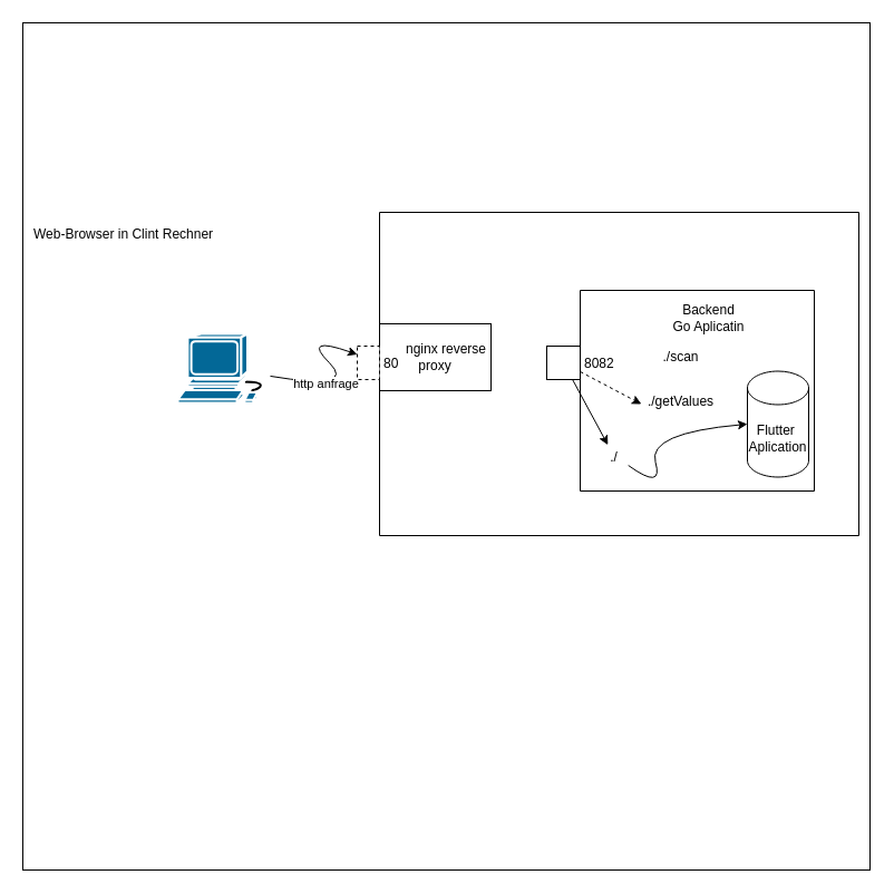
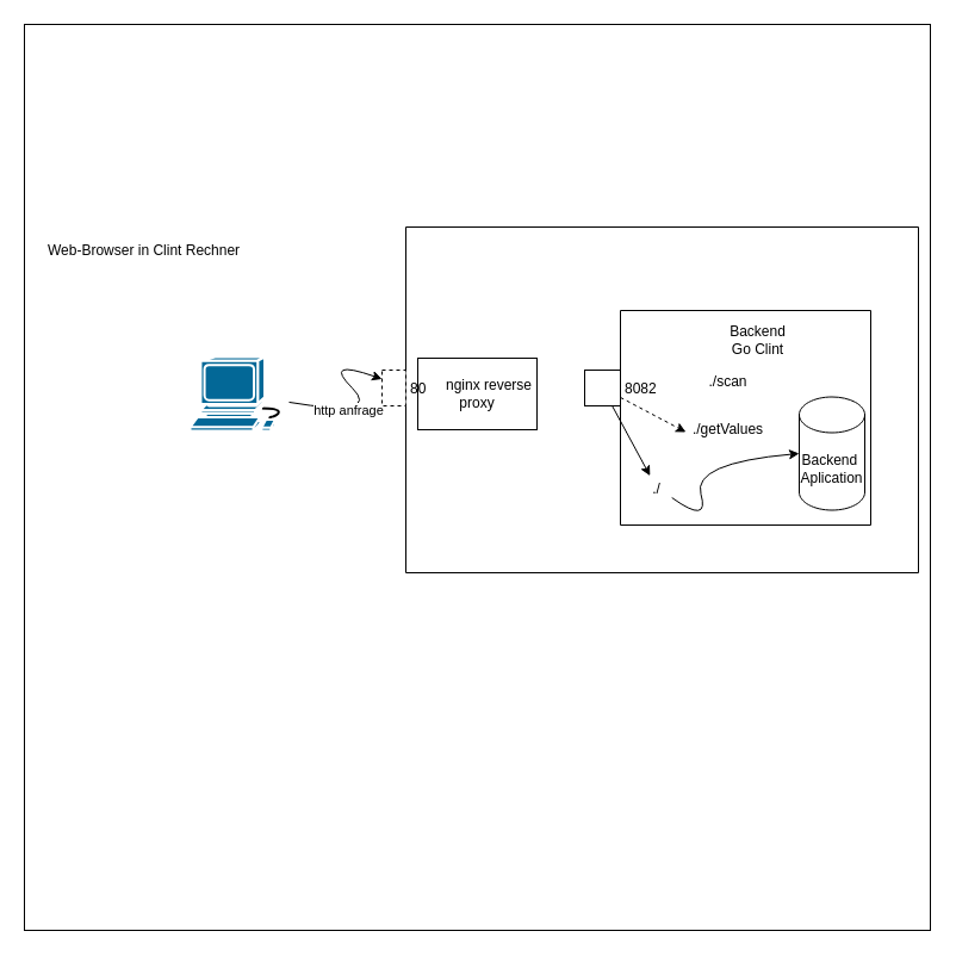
- <mxCell id="15" value="Web-Browser in Clint Rechner" style="text;html=1;align=center;verticalAlign=middle;resizable=0;points=[];autosize=1;strokeColor=none;fillColor=none;" parent="1" vertex="1"><mxGeometry x="20" y="200" width="180" height="20" as="geometry" /></mxCell>
+ <mxCell id="15" value="Web-Browser in Clint Rechner" style="text;html=1;align=center;verticalAlign=middle;resizable=0;points=[];autosize=1;strokeColor=none;fillColor=none;" parent="1" vertex="1"><mxGeometry x="30" y="200" width="180" height="20" as="geometry" /></mxCell>
- <mxCell id="8" value="Backend&lt;br&gt;Go Aplicatin" style="text;html=1;align=center;verticalAlign=middle;resizable=0;points=[];autosize=1;strokeColor=none;fillColor=none;" parent="4" vertex="1"><mxGeometry x="75" y="10" width="80" height="30" as="geometry" /></mxCell>
+ <mxCell id="8" value="Backend&lt;br&gt;Go Clint" style="text;html=1;align=center;verticalAlign=middle;resizable=0;points=[];autosize=1;strokeColor=none;fillColor=none;" parent="4" vertex="1"><mxGeometry x="75" y="10" width="80" height="30" as="geometry" /></mxCell>
- <mxCell id="11" value="&amp;nbsp; &amp;nbsp; &amp;nbsp; nginx reverse proxy" style="whiteSpace=wrap;html=1;" parent="3" vertex="1"><mxGeometry y="100" width="100" height="60" as="geometry" /></mxCell>
+ <mxCell id="11" value="&amp;nbsp; &amp;nbsp; &amp;nbsp; nginx reverse proxy" style="whiteSpace=wrap;html=1;" parent="3" vertex="1"><mxGeometry x="10" y="110" width="100" height="60" as="geometry" /></mxCell>
- <mxCell id="5" value="Flutter&amp;nbsp;&lt;br&gt;Aplication" style="shape=cylinder3;whiteSpace=wrap;html=1;boundedLbl=1;backgroundOutline=1;size=15;" parent="4" vertex="1"><mxGeometry x="150" y="72.5" width="55" height="95" as="geometry" /></mxCell>
+ <mxCell id="5" value="Backend&amp;nbsp;&lt;br&gt;Aplication" style="shape=cylinder3;whiteSpace=wrap;html=1;boundedLbl=1;backgroundOutline=1;size=15;" parent="4" vertex="1"><mxGeometry x="150" y="72.5" width="55" height="95" as="geometry" /></mxCell>
